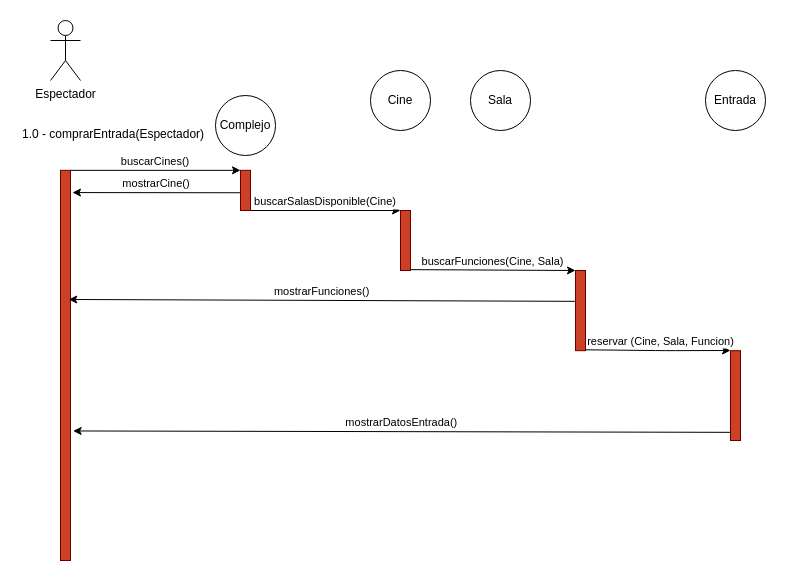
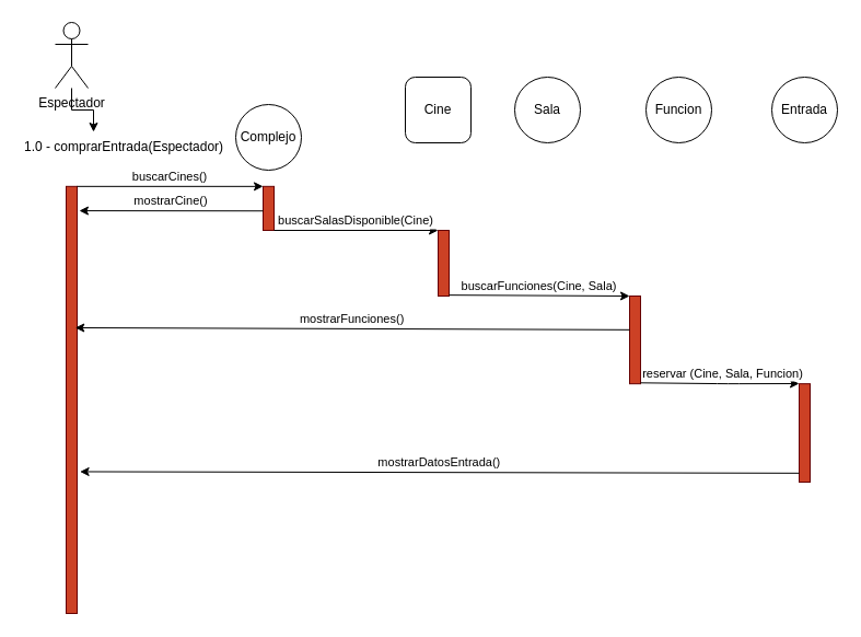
+ <mxCell id="3" value="" style="edgeStyle=orthogonalEdgeStyle;rounded=0;orthogonalLoop=1;jettySize=auto;html=1;" parent="1" source="2" target="6" edge="1"><mxGeometry relative="1" as="geometry" /></mxCell>
- <mxCell id="21" value="Cine" style="ellipse;whiteSpace=wrap;html=1;aspect=fixed;" parent="1" vertex="1"><mxGeometry x="370" y="70" width="60" height="60" as="geometry" /></mxCell>
+ <mxCell id="21" value="Cine" style="whiteSpace=wrap;html=1;aspect=fixed;rounded=1;" parent="1" vertex="1"><mxGeometry x="370" y="70" width="60" height="60" as="geometry" /></mxCell>
+ <mxCell id="11" value="Funcion" style="ellipse;whiteSpace=wrap;html=1;aspect=fixed;" parent="1" vertex="1"><mxGeometry x="590" y="70" width="60" height="60" as="geometry" /></mxCell>
